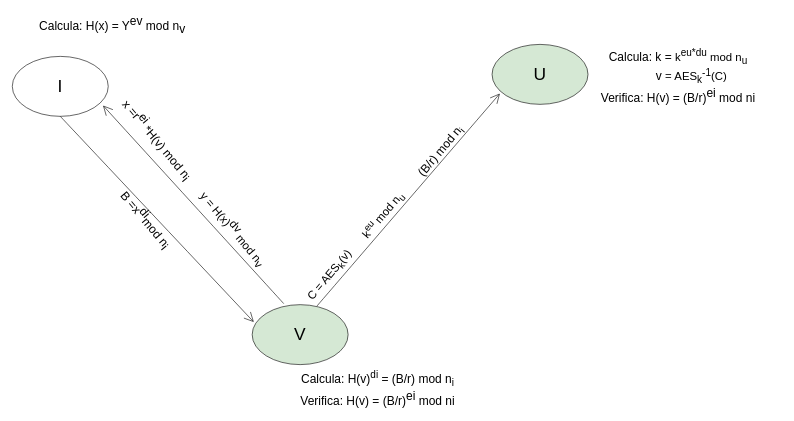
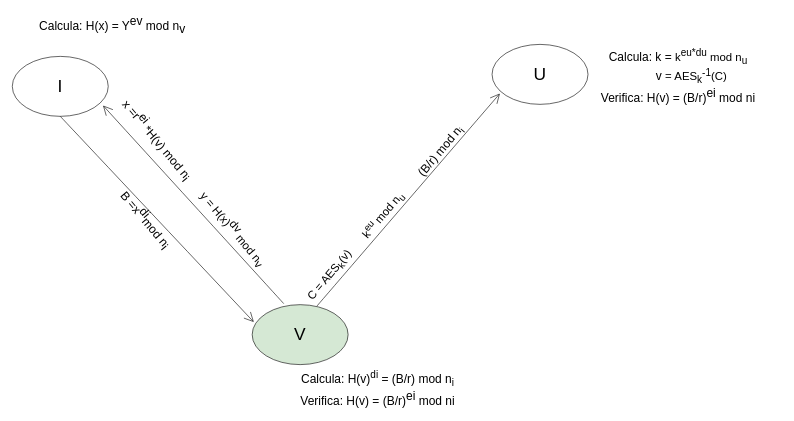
- <mxCell id="3" value="&lt;font style=&quot;font-size: 29px;&quot;&gt;U&lt;/font&gt;" style="ellipse;whiteSpace=wrap;html=1;hachureGap=4;fillColor=#d5e8d4;" vertex="1" parent="1"><mxGeometry x="820" y="73" width="160" height="100" as="geometry" /></mxCell>
+ <mxCell id="3" value="&lt;font style=&quot;font-size: 29px;&quot;&gt;U&lt;/font&gt;" style="ellipse;whiteSpace=wrap;html=1;hachureGap=4;" vertex="1" parent="1"><mxGeometry x="820" y="73" width="160" height="100" as="geometry" /></mxCell>
